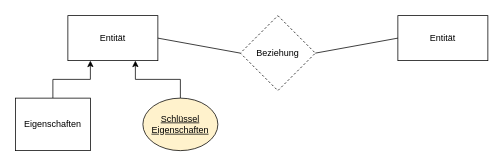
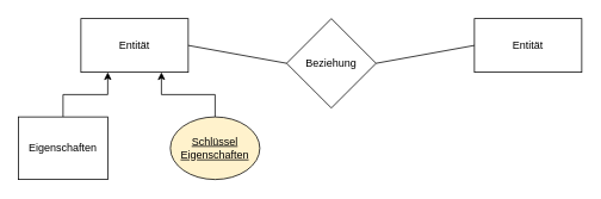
- <mxCell id="3" value="Beziehung" style="rhombus;whiteSpace=wrap;html=1;dashed=1;" vertex="1" parent="1"><mxGeometry x="320" y="20" width="100" height="100" as="geometry" /></mxCell>
+ <mxCell id="3" value="Beziehung" style="rhombus;whiteSpace=wrap;html=1;" vertex="1" parent="1"><mxGeometry x="320" y="20" width="100" height="100" as="geometry" /></mxCell>
